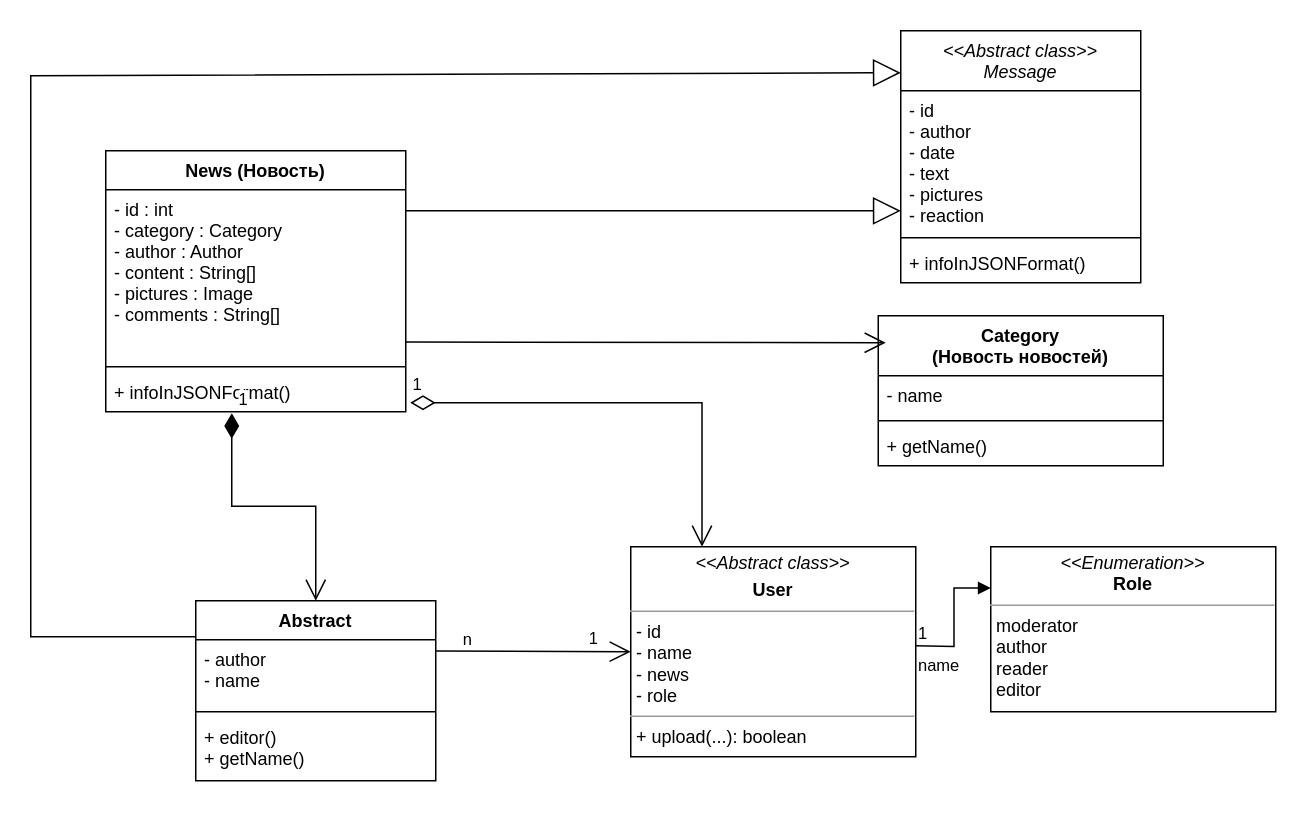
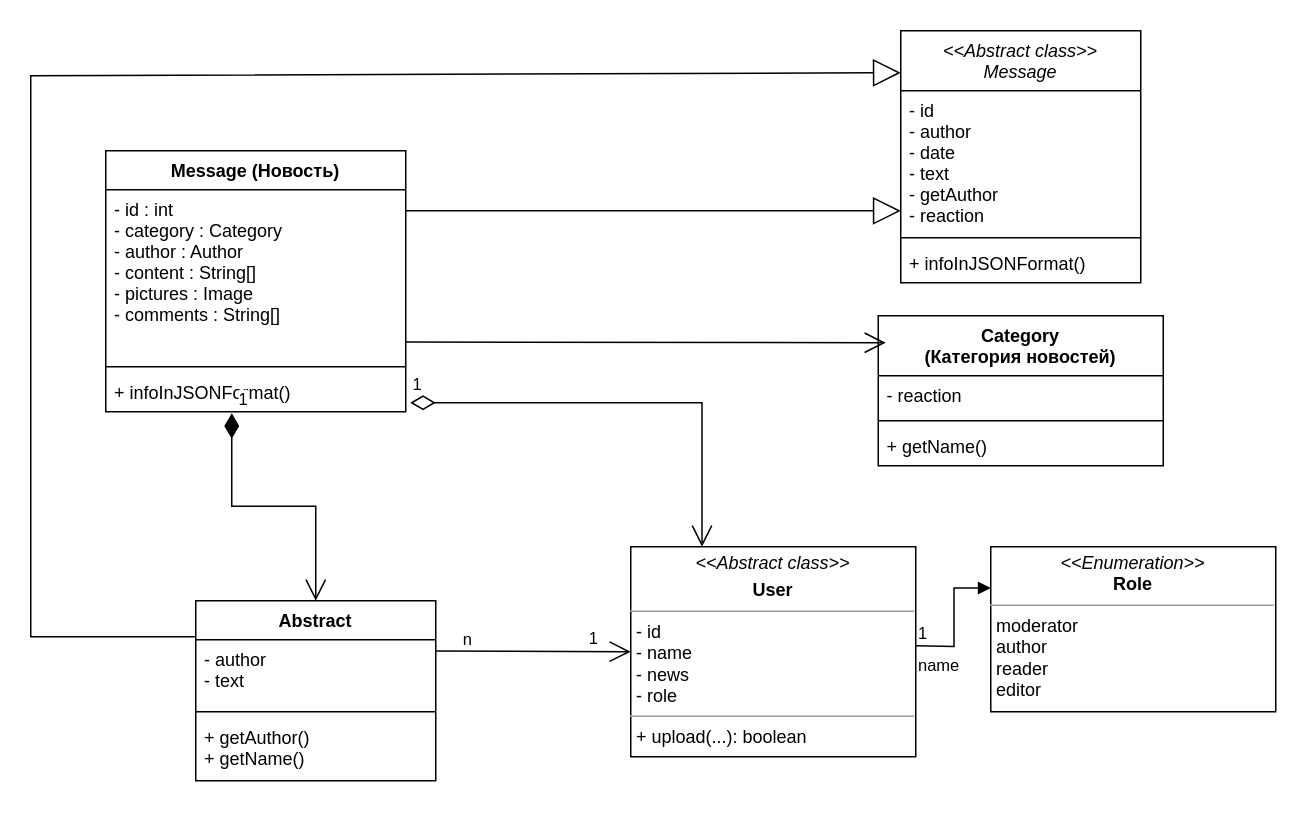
- <mxCell id="16" value="- id&#10;- author&#10;- date&#10;- text&#10;- pictures&#10;- reaction" style="text;strokeColor=none;fillColor=none;align=left;verticalAlign=top;spacingLeft=4;spacingRight=4;overflow=hidden;rotatable=0;points=[[0,0.5],[1,0.5]];portConstraint=eastwest;" vertex="1" parent="15"><mxGeometry y="40" width="160" height="94" as="geometry" /></mxCell>
+ <mxCell id="16" value="- id&#10;- author&#10;- date&#10;- text&#10;- getAuthor&#10;- reaction" style="text;strokeColor=none;fillColor=none;align=left;verticalAlign=top;spacingLeft=4;spacingRight=4;overflow=hidden;rotatable=0;points=[[0,0.5],[1,0.5]];portConstraint=eastwest;" vertex="1" parent="15"><mxGeometry y="40" width="160" height="94" as="geometry" /></mxCell>
- <mxCell id="2" value="News (Новость)" style="swimlane;fontStyle=1;align=center;verticalAlign=top;childLayout=stackLayout;horizontal=1;startSize=26;horizontalStack=0;resizeParent=1;resizeParentMax=0;resizeLast=0;collapsible=1;marginBottom=0;" vertex="1" parent="1"><mxGeometry x="70" y="100" width="200" height="174" as="geometry" /></mxCell>
+ <mxCell id="2" value="Message (Новость)" style="swimlane;fontStyle=1;align=center;verticalAlign=top;childLayout=stackLayout;horizontal=1;startSize=26;horizontalStack=0;resizeParent=1;resizeParentMax=0;resizeLast=0;collapsible=1;marginBottom=0;" vertex="1" parent="1"><mxGeometry x="70" y="100" width="200" height="174" as="geometry" /></mxCell>
- <mxCell id="6" value="Category&#10;(Новость новостей)" style="swimlane;fontStyle=1;align=center;verticalAlign=top;childLayout=stackLayout;horizontal=1;startSize=40;horizontalStack=0;resizeParent=1;resizeParentMax=0;resizeLast=0;collapsible=1;marginBottom=0;" vertex="1" parent="1"><mxGeometry x="585" y="210" width="190" height="100" as="geometry" /></mxCell>
+ <mxCell id="6" value="Category&#10;(Категория новостей)" style="swimlane;fontStyle=1;align=center;verticalAlign=top;childLayout=stackLayout;horizontal=1;startSize=40;horizontalStack=0;resizeParent=1;resizeParentMax=0;resizeLast=0;collapsible=1;marginBottom=0;" vertex="1" parent="1"><mxGeometry x="585" y="210" width="190" height="100" as="geometry" /></mxCell>
- <mxCell id="7" value="- name" style="text;strokeColor=none;fillColor=none;align=left;verticalAlign=top;spacingLeft=4;spacingRight=4;overflow=hidden;rotatable=0;points=[[0,0.5],[1,0.5]];portConstraint=eastwest;" vertex="1" parent="6"><mxGeometry y="40" width="190" height="26" as="geometry" /></mxCell>
+ <mxCell id="7" value="- reaction" style="text;strokeColor=none;fillColor=none;align=left;verticalAlign=top;spacingLeft=4;spacingRight=4;overflow=hidden;rotatable=0;points=[[0,0.5],[1,0.5]];portConstraint=eastwest;" vertex="1" parent="6"><mxGeometry y="40" width="190" height="26" as="geometry" /></mxCell>
- <mxCell id="12" value="- author&#10;- name" style="text;strokeColor=none;fillColor=none;align=left;verticalAlign=top;spacingLeft=4;spacingRight=4;overflow=hidden;rotatable=0;points=[[0,0.5],[1,0.5]];portConstraint=eastwest;" vertex="1" parent="11"><mxGeometry y="26" width="160" height="44" as="geometry" /></mxCell>
+ <mxCell id="12" value="- author&#10;- text" style="text;strokeColor=none;fillColor=none;align=left;verticalAlign=top;spacingLeft=4;spacingRight=4;overflow=hidden;rotatable=0;points=[[0,0.5],[1,0.5]];portConstraint=eastwest;" vertex="1" parent="11"><mxGeometry y="26" width="160" height="44" as="geometry" /></mxCell>
- <mxCell id="14" value="+ editor()&#10;+ getName()" style="text;strokeColor=none;fillColor=none;align=left;verticalAlign=top;spacingLeft=4;spacingRight=4;overflow=hidden;rotatable=0;points=[[0,0.5],[1,0.5]];portConstraint=eastwest;" vertex="1" parent="11"><mxGeometry y="78" width="160" height="42" as="geometry" /></mxCell>
+ <mxCell id="14" value="+ getAuthor()&#10;+ getName()" style="text;strokeColor=none;fillColor=none;align=left;verticalAlign=top;spacingLeft=4;spacingRight=4;overflow=hidden;rotatable=0;points=[[0,0.5],[1,0.5]];portConstraint=eastwest;" vertex="1" parent="11"><mxGeometry y="78" width="160" height="42" as="geometry" /></mxCell>
